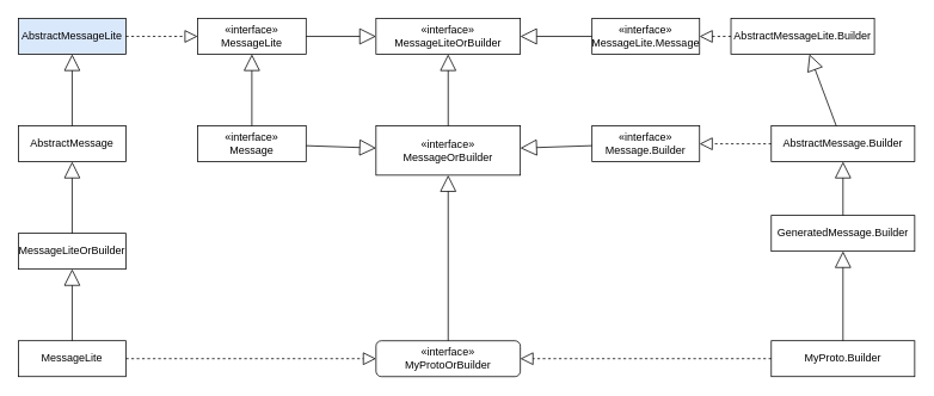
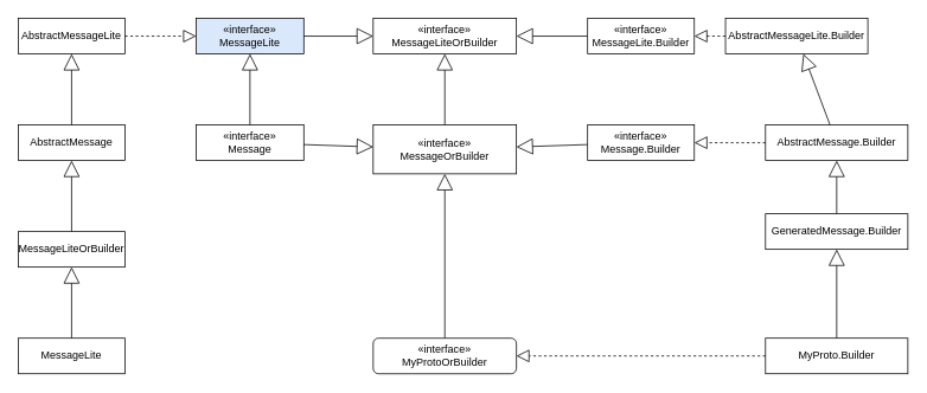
- <mxCell id="7" value="AbstractMessageLite" style="html=1;whiteSpace=wrap;fillColor=#dae8fc;" vertex="1" parent="1"><mxGeometry x="20" y="20" width="120" height="40" as="geometry" /></mxCell>
+ <mxCell id="7" value="AbstractMessageLite" style="html=1;whiteSpace=wrap;" vertex="1" parent="1"><mxGeometry x="20" y="20" width="120" height="40" as="geometry" /></mxCell>
- <mxCell id="12" value="«interface»&lt;br&gt;MessageLite" style="html=1;whiteSpace=wrap;" vertex="1" parent="1"><mxGeometry x="220" y="20" width="121" height="40" as="geometry" /></mxCell>
+ <mxCell id="12" value="«interface»&lt;br&gt;MessageLite" style="html=1;whiteSpace=wrap;fillColor=#dae8fc;" vertex="1" parent="1"><mxGeometry x="220" y="20" width="121" height="40" as="geometry" /></mxCell>
- <mxCell id="16" value="«interface»&lt;br&gt;MessageLite.Message" style="html=1;whiteSpace=wrap;" vertex="1" parent="1"><mxGeometry x="660" y="20" width="120" height="40" as="geometry" /></mxCell>
+ <mxCell id="16" value="«interface»&lt;br&gt;MessageLite.Builder" style="html=1;whiteSpace=wrap;" vertex="1" parent="1"><mxGeometry x="660" y="20" width="120" height="40" as="geometry" /></mxCell>
- <mxCell id="23" value="" style="endArrow=block;dashed=1;endFill=0;endSize=12;html=1;rounded=0;" edge="1" parent="1" source="3" target="2"><mxGeometry width="160" relative="1" as="geometry"><mxPoint x="190" y="400" as="sourcePoint" /><mxPoint x="350" y="400" as="targetPoint" /></mxGeometry></mxCell>
